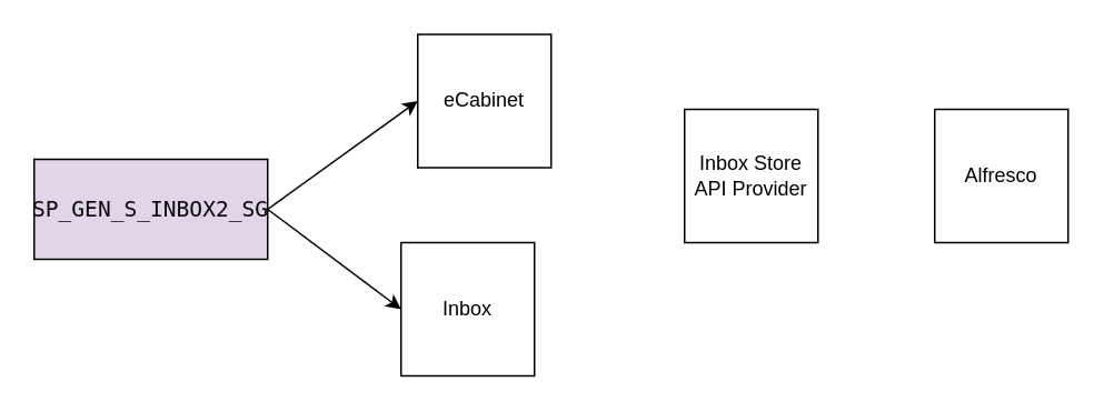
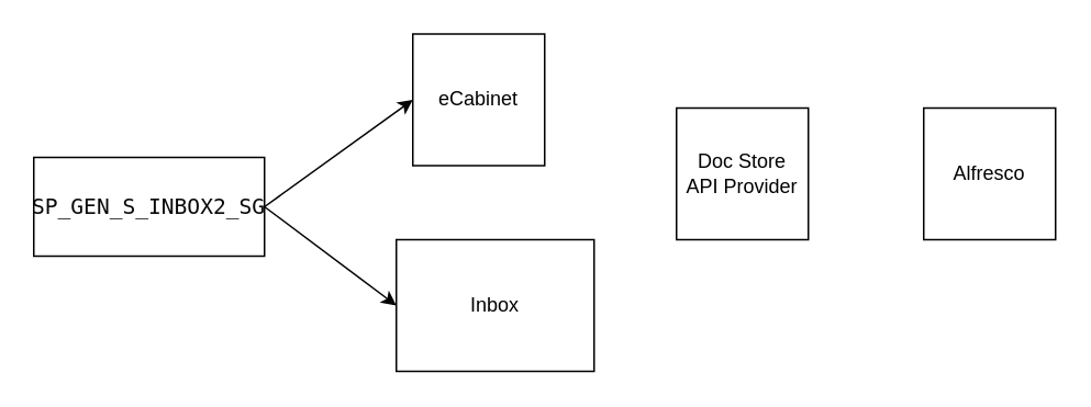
- <mxCell id="2" value="Inbox Store&lt;br&gt;API Provider" style="whiteSpace=wrap;html=1;aspect=fixed;" vertex="1" parent="1"><mxGeometry x="410" y="65" width="80" height="80" as="geometry" /></mxCell>
+ <mxCell id="2" value="Doc Store&lt;br&gt;API Provider" style="whiteSpace=wrap;html=1;aspect=fixed;" vertex="1" parent="1"><mxGeometry x="410" y="65" width="80" height="80" as="geometry" /></mxCell>
- <mxCell id="6" value="&lt;pre style=&quot;border-color: var(--border-color); color: rgb(8, 8, 8); font-family: &amp;quot;JetBrains Mono&amp;quot;, monospace; font-size: 9.8pt;&quot;&gt;SP_GEN_S_INBOX2_SG&lt;/pre&gt;" style="rounded=0;whiteSpace=wrap;html=1;fillColor=#e1d5e7;" vertex="1" parent="1"><mxGeometry x="20" y="95" width="140" height="60" as="geometry" /></mxCell>
+ <mxCell id="6" value="&lt;pre style=&quot;border-color: var(--border-color); color: rgb(8, 8, 8); font-family: &amp;quot;JetBrains Mono&amp;quot;, monospace; font-size: 9.8pt;&quot;&gt;SP_GEN_S_INBOX2_SG&lt;/pre&gt;" style="rounded=0;whiteSpace=wrap;html=1;" vertex="1" parent="1"><mxGeometry x="20" y="95" width="140" height="60" as="geometry" /></mxCell>
- <mxCell id="5" value="Inbox" style="whiteSpace=wrap;html=1;aspect=fixed;" vertex="1" parent="1"><mxGeometry x="240" y="145" width="80" height="80" as="geometry" /></mxCell>
+ <mxCell id="5" value="Inbox" style="whiteSpace=wrap;html=1;aspect=fixed;" vertex="1" parent="1"><mxGeometry x="240" y="145" width="120" height="80" as="geometry" /></mxCell>
